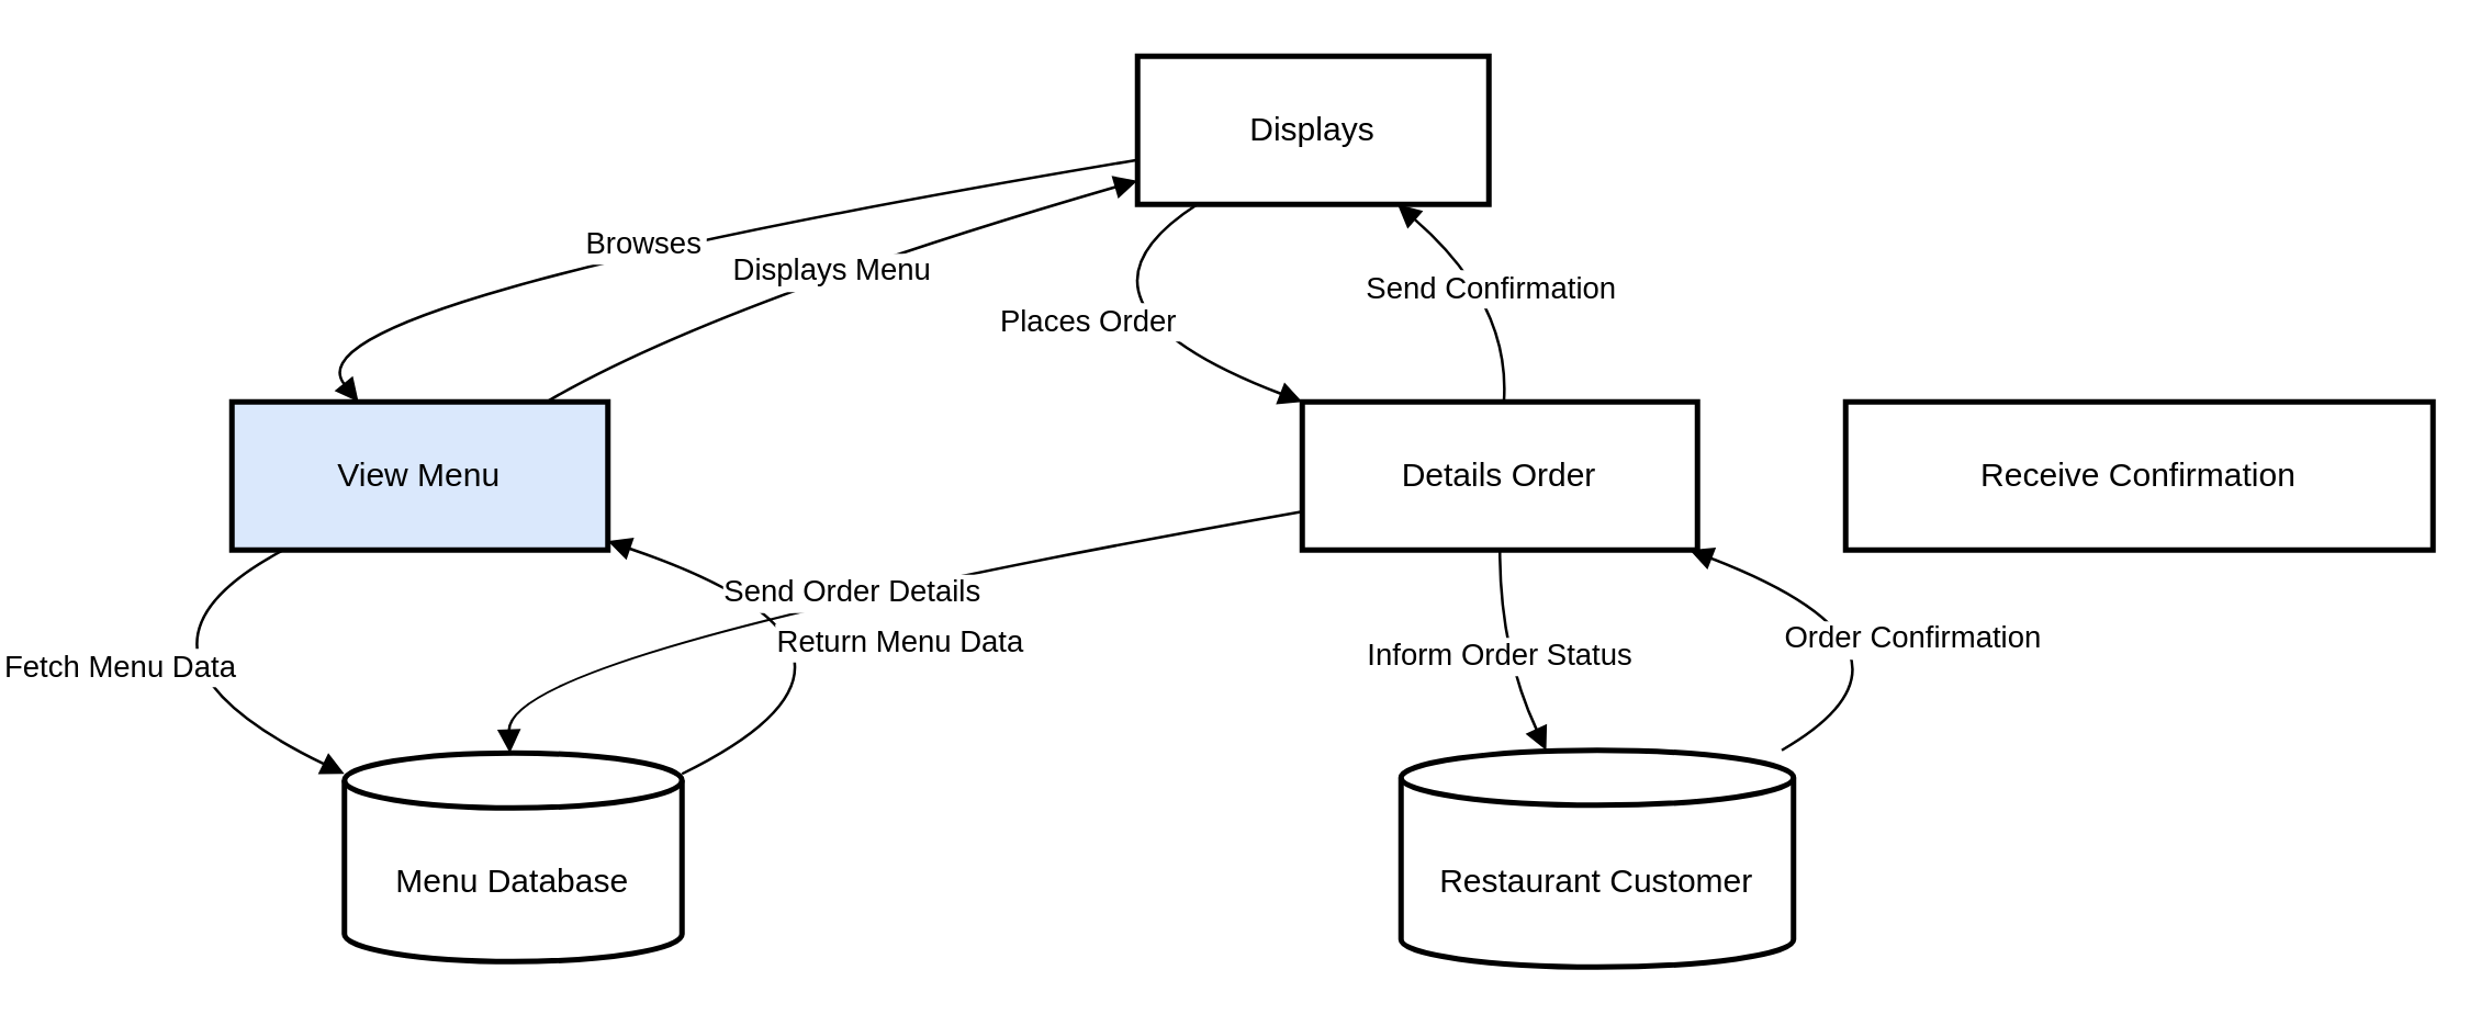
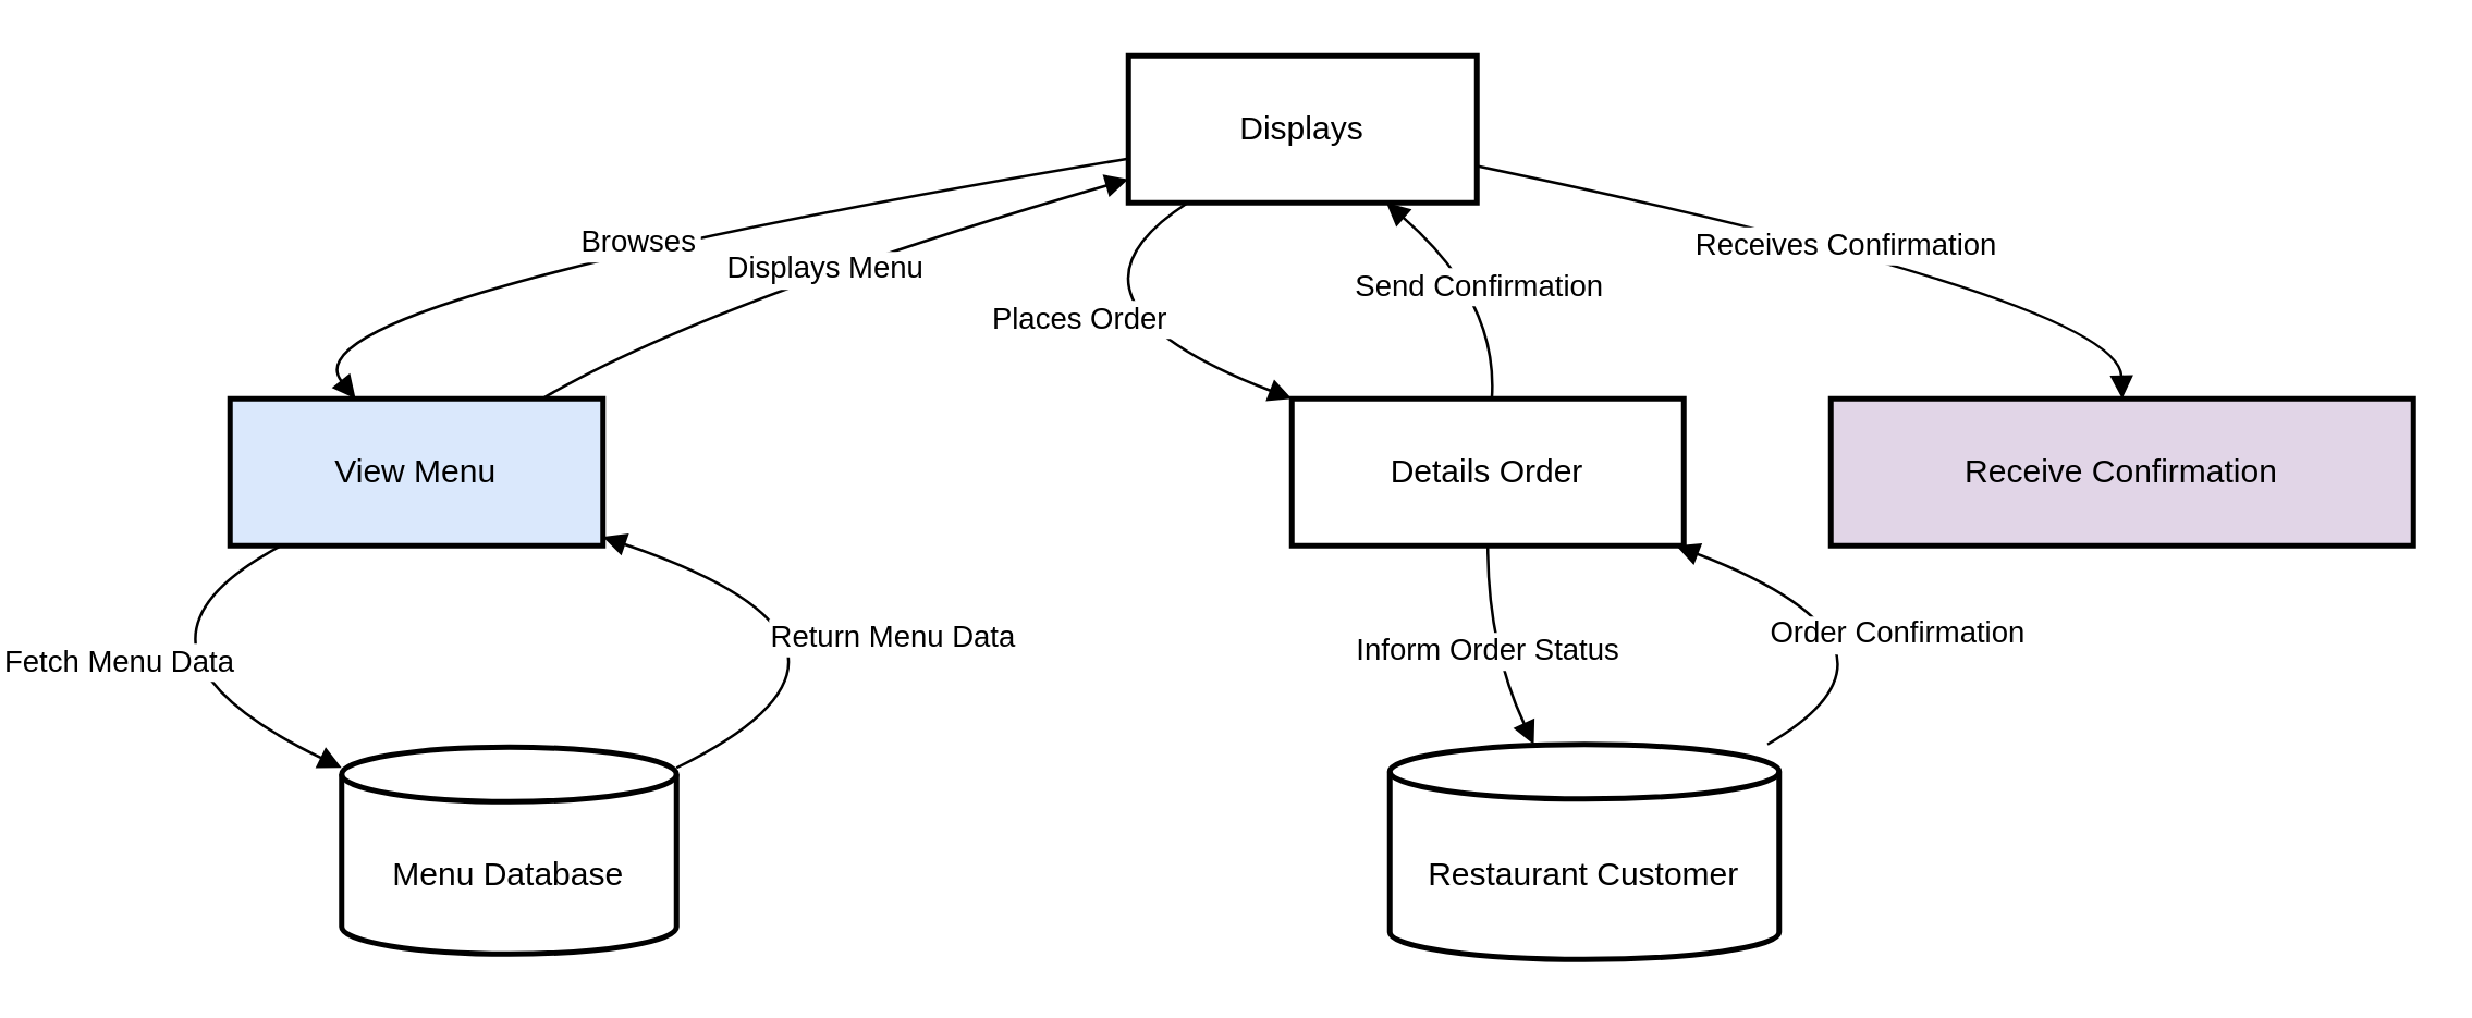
+ <mxCell id="17" value="Receives Confirmation" style="curved=1;startArrow=none;endArrow=block;exitX=1;exitY=0.75;entryX=0.5;entryY=0.01;" edge="1" parent="1" source="2" target="7"><mxGeometry relative="1" as="geometry"><Array as="points"><mxPoint x="765" y="110" /></Array></mxGeometry></mxCell>
- <mxCell id="7" value="Receive Confirmation" style="whiteSpace=wrap;strokeWidth=2;" vertex="1" parent="1"><mxGeometry x="659" y="146" width="214" height="54" as="geometry" /></mxCell>
+ <mxCell id="7" value="Receive Confirmation" style="whiteSpace=wrap;strokeWidth=2;fillColor=#e1d5e7;" vertex="1" parent="1"><mxGeometry x="659" y="146" width="214" height="54" as="geometry" /></mxCell>
- <mxCell id="13" value="Send Order Details" style="curved=1;startArrow=none;endArrow=block;exitX=0;exitY=0.74;entryX=0.49;entryY=0;" edge="1" parent="1" source="5" target="4"><mxGeometry relative="1" as="geometry"><Array as="points"><mxPoint x="171" y="237" /></Array></mxGeometry></mxCell>
